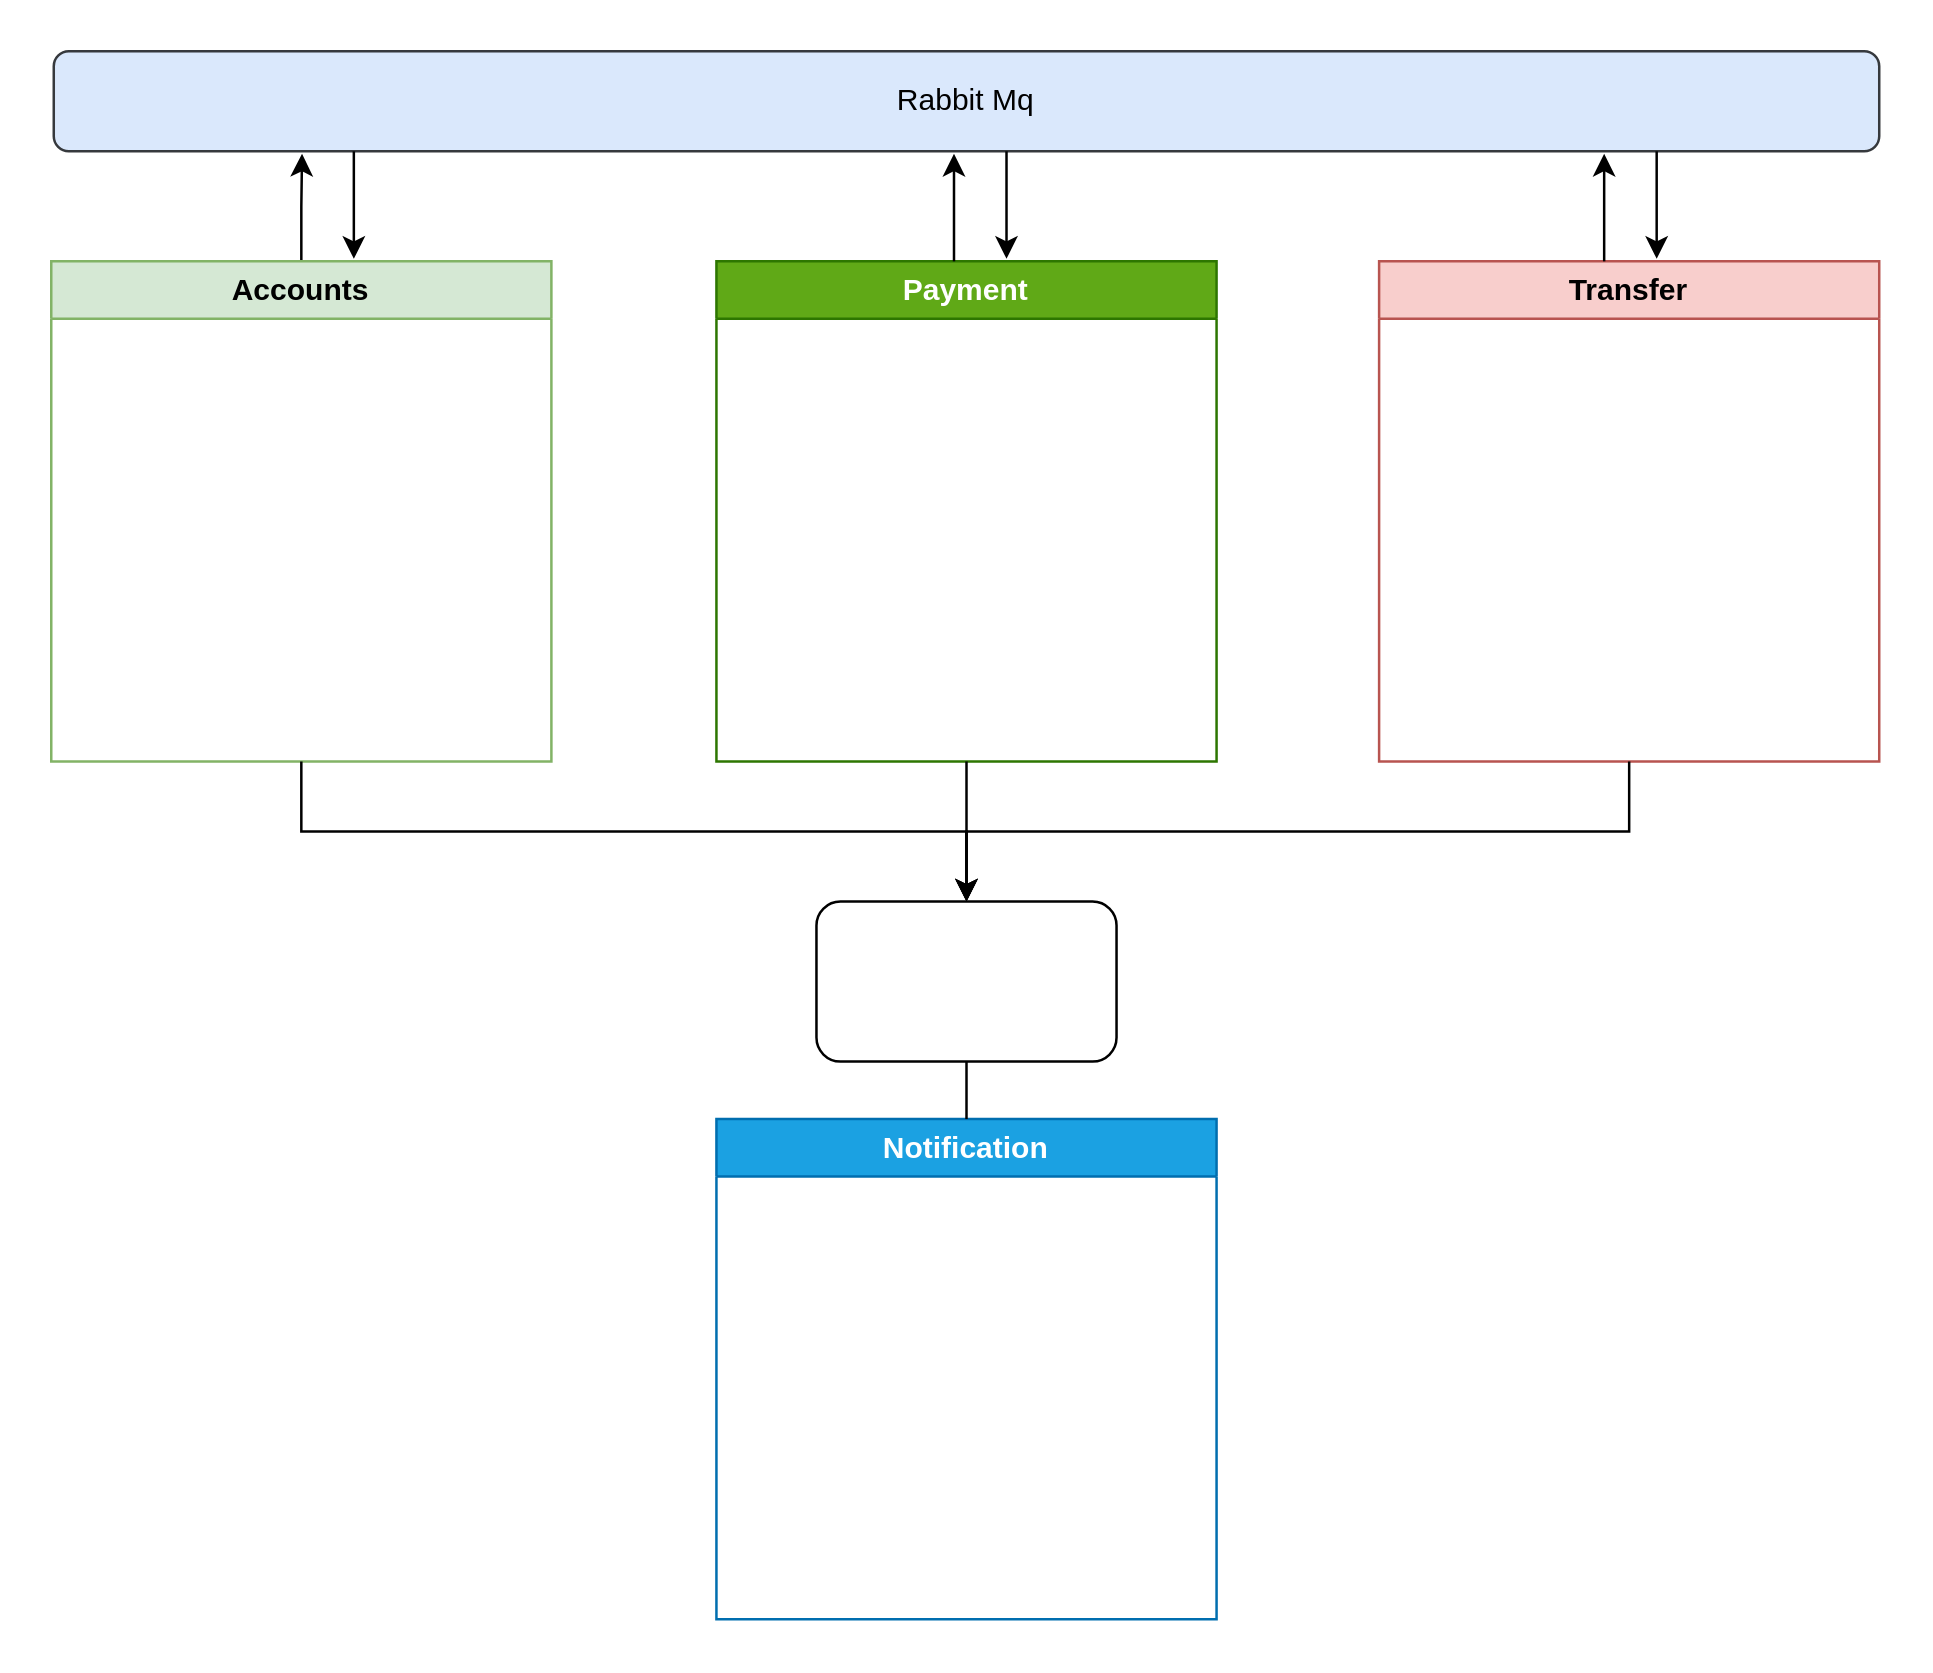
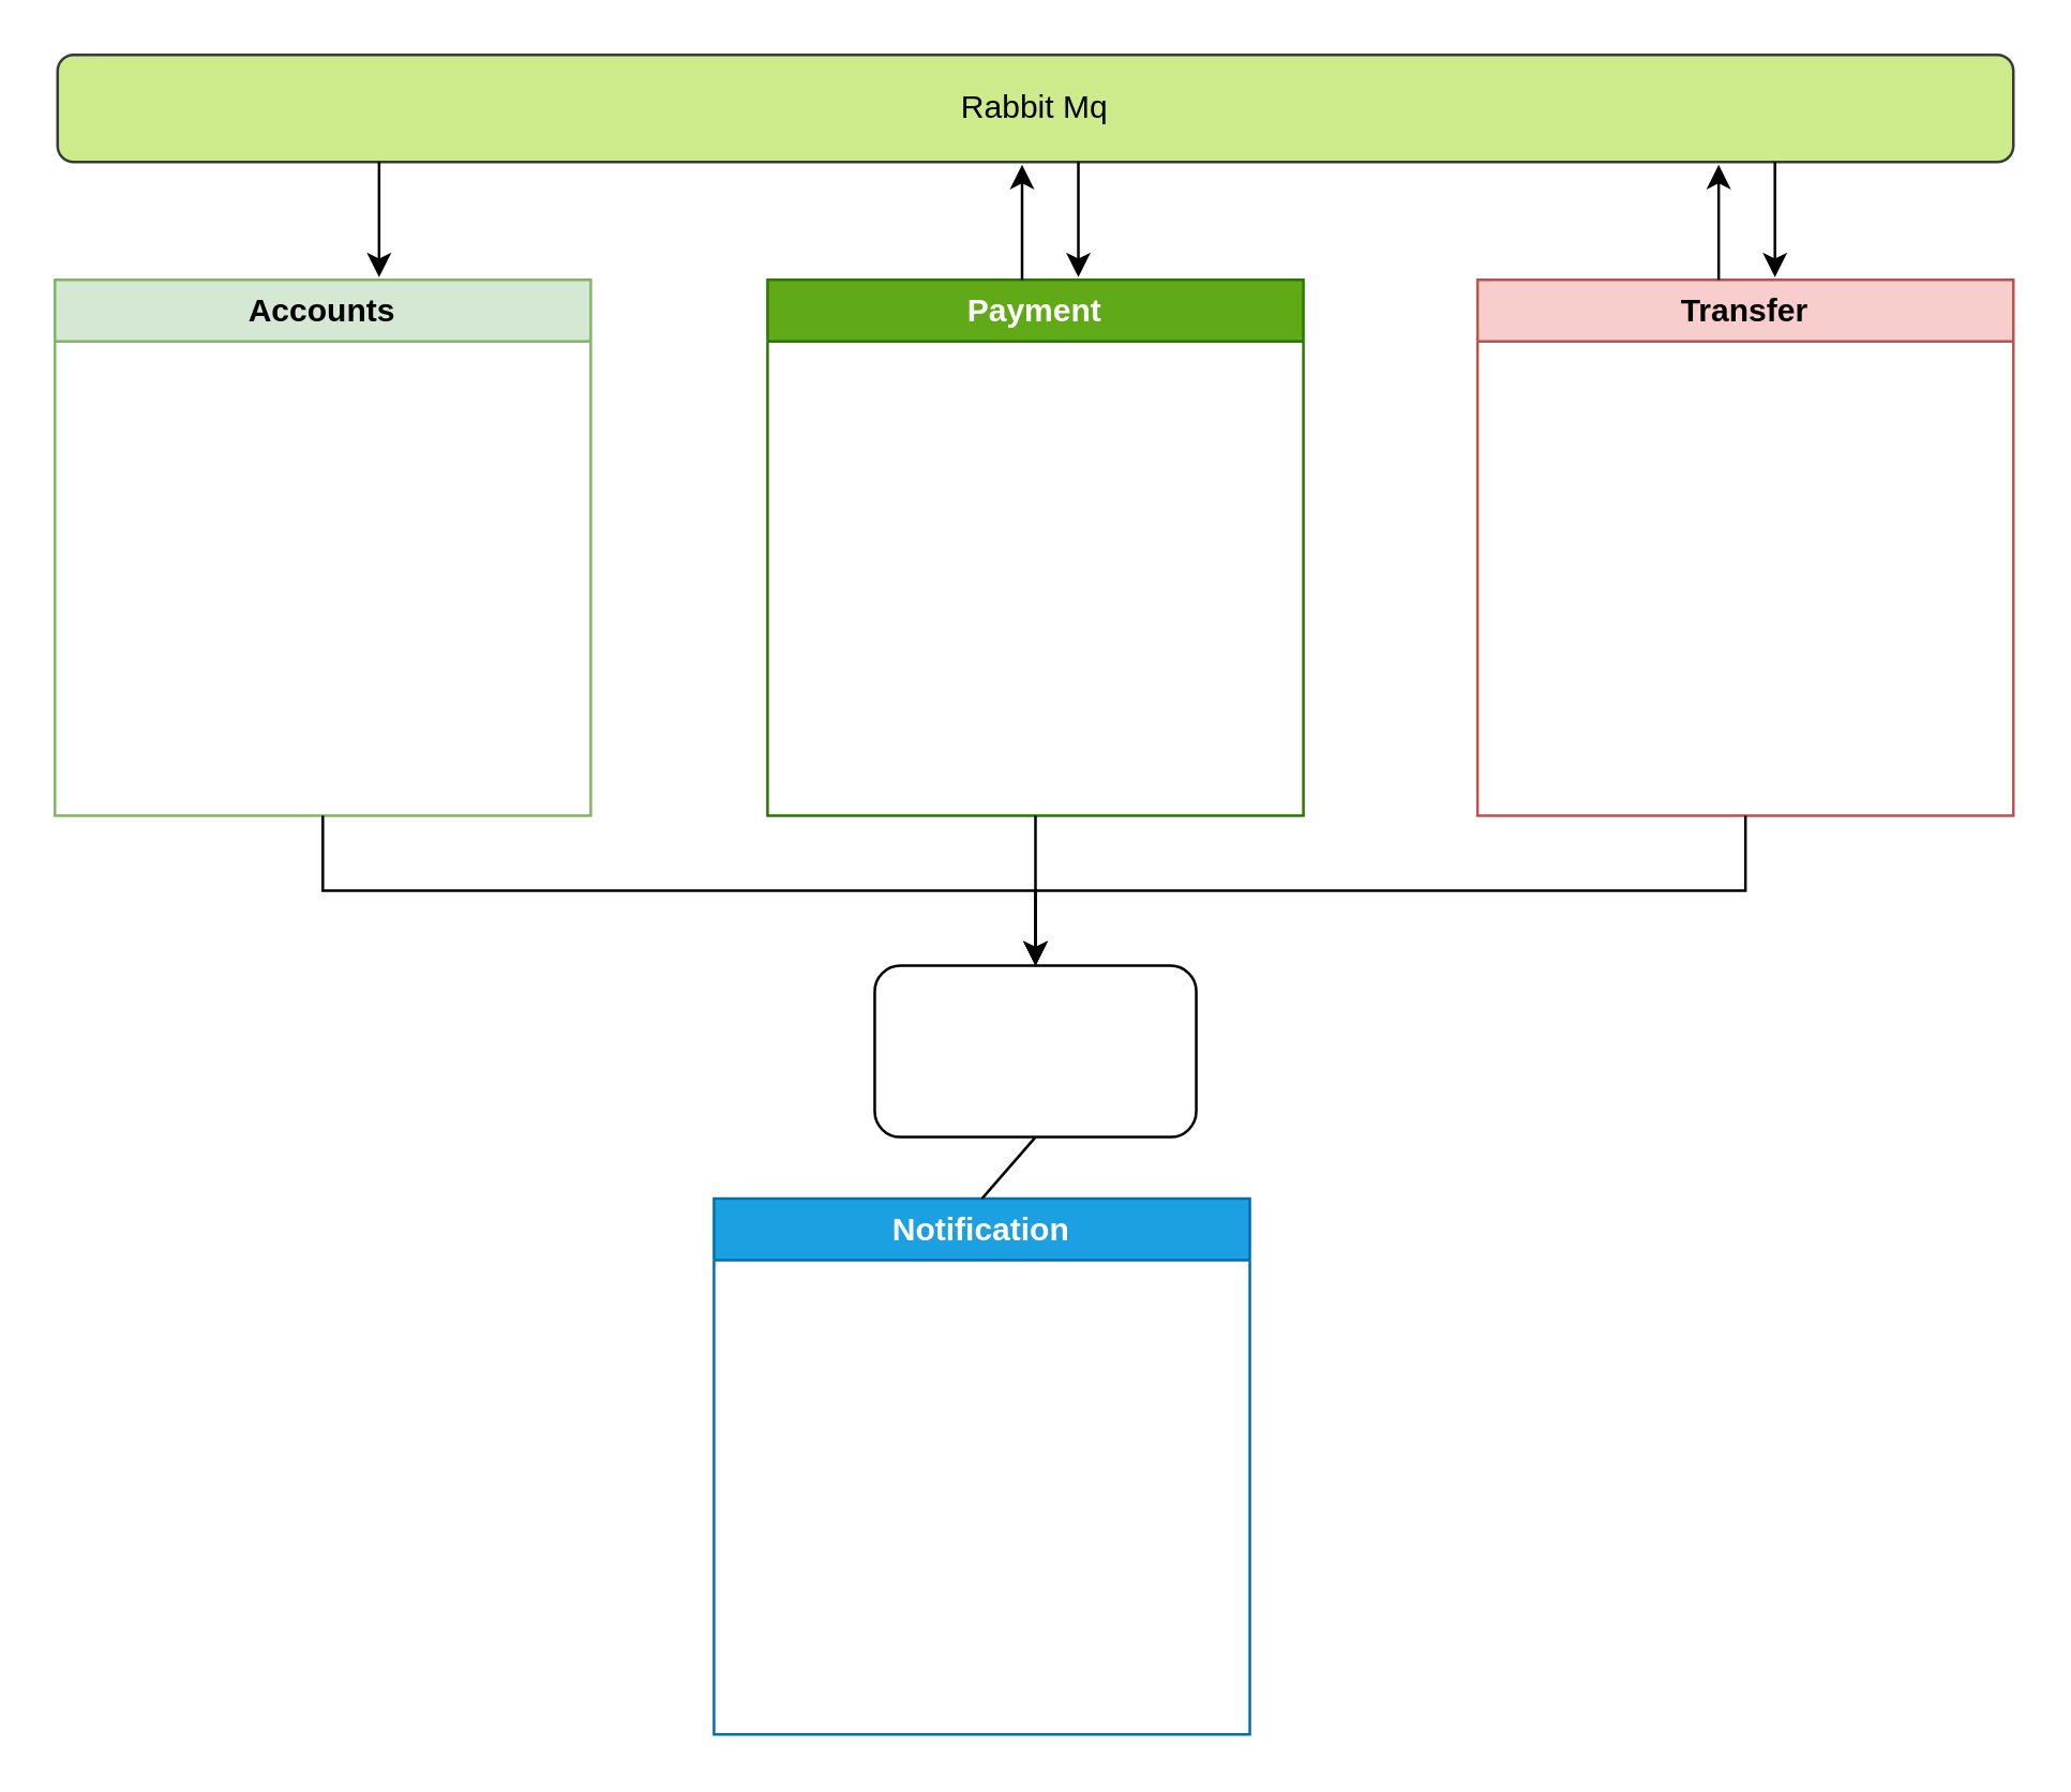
- <mxCell id="12" value="Rabbit Mq" style="rounded=1;whiteSpace=wrap;html=1;fillColor=#dae8fc;strokeColor=#36393d;" vertex="1" parent="1"><mxGeometry x="21" y="20" width="730" height="40" as="geometry" /></mxCell>
+ <mxCell id="12" value="Rabbit Mq" style="rounded=1;whiteSpace=wrap;html=1;fillColor=#cdeb8b;strokeColor=#36393d;" vertex="1" parent="1"><mxGeometry x="21" y="20" width="730" height="40" as="geometry" /></mxCell>
- <mxCell id="2" style="edgeStyle=orthogonalEdgeStyle;rounded=0;orthogonalLoop=1;jettySize=auto;html=1;exitX=0.5;exitY=0;exitDx=0;exitDy=0;entryX=0.136;entryY=1.025;entryDx=0;entryDy=0;entryPerimeter=0;" edge="1" parent="1" source="3" target="12"><mxGeometry relative="1" as="geometry" /></mxCell>
- <mxCell id="5" value="Notification" style="swimlane;whiteSpace=wrap;html=1;fillColor=#1ba1e2;fontColor=#ffffff;strokeColor=#006EAF;" vertex="1" parent="1"><mxGeometry x="286" y="447" width="200" height="200" as="geometry" /></mxCell>
+ <mxCell id="5" value="Notification" style="swimlane;whiteSpace=wrap;html=1;fillColor=#1ba1e2;fontColor=#ffffff;strokeColor=#006EAF;" vertex="1" parent="1"><mxGeometry x="266" y="447" width="200" height="200" as="geometry" /></mxCell>
